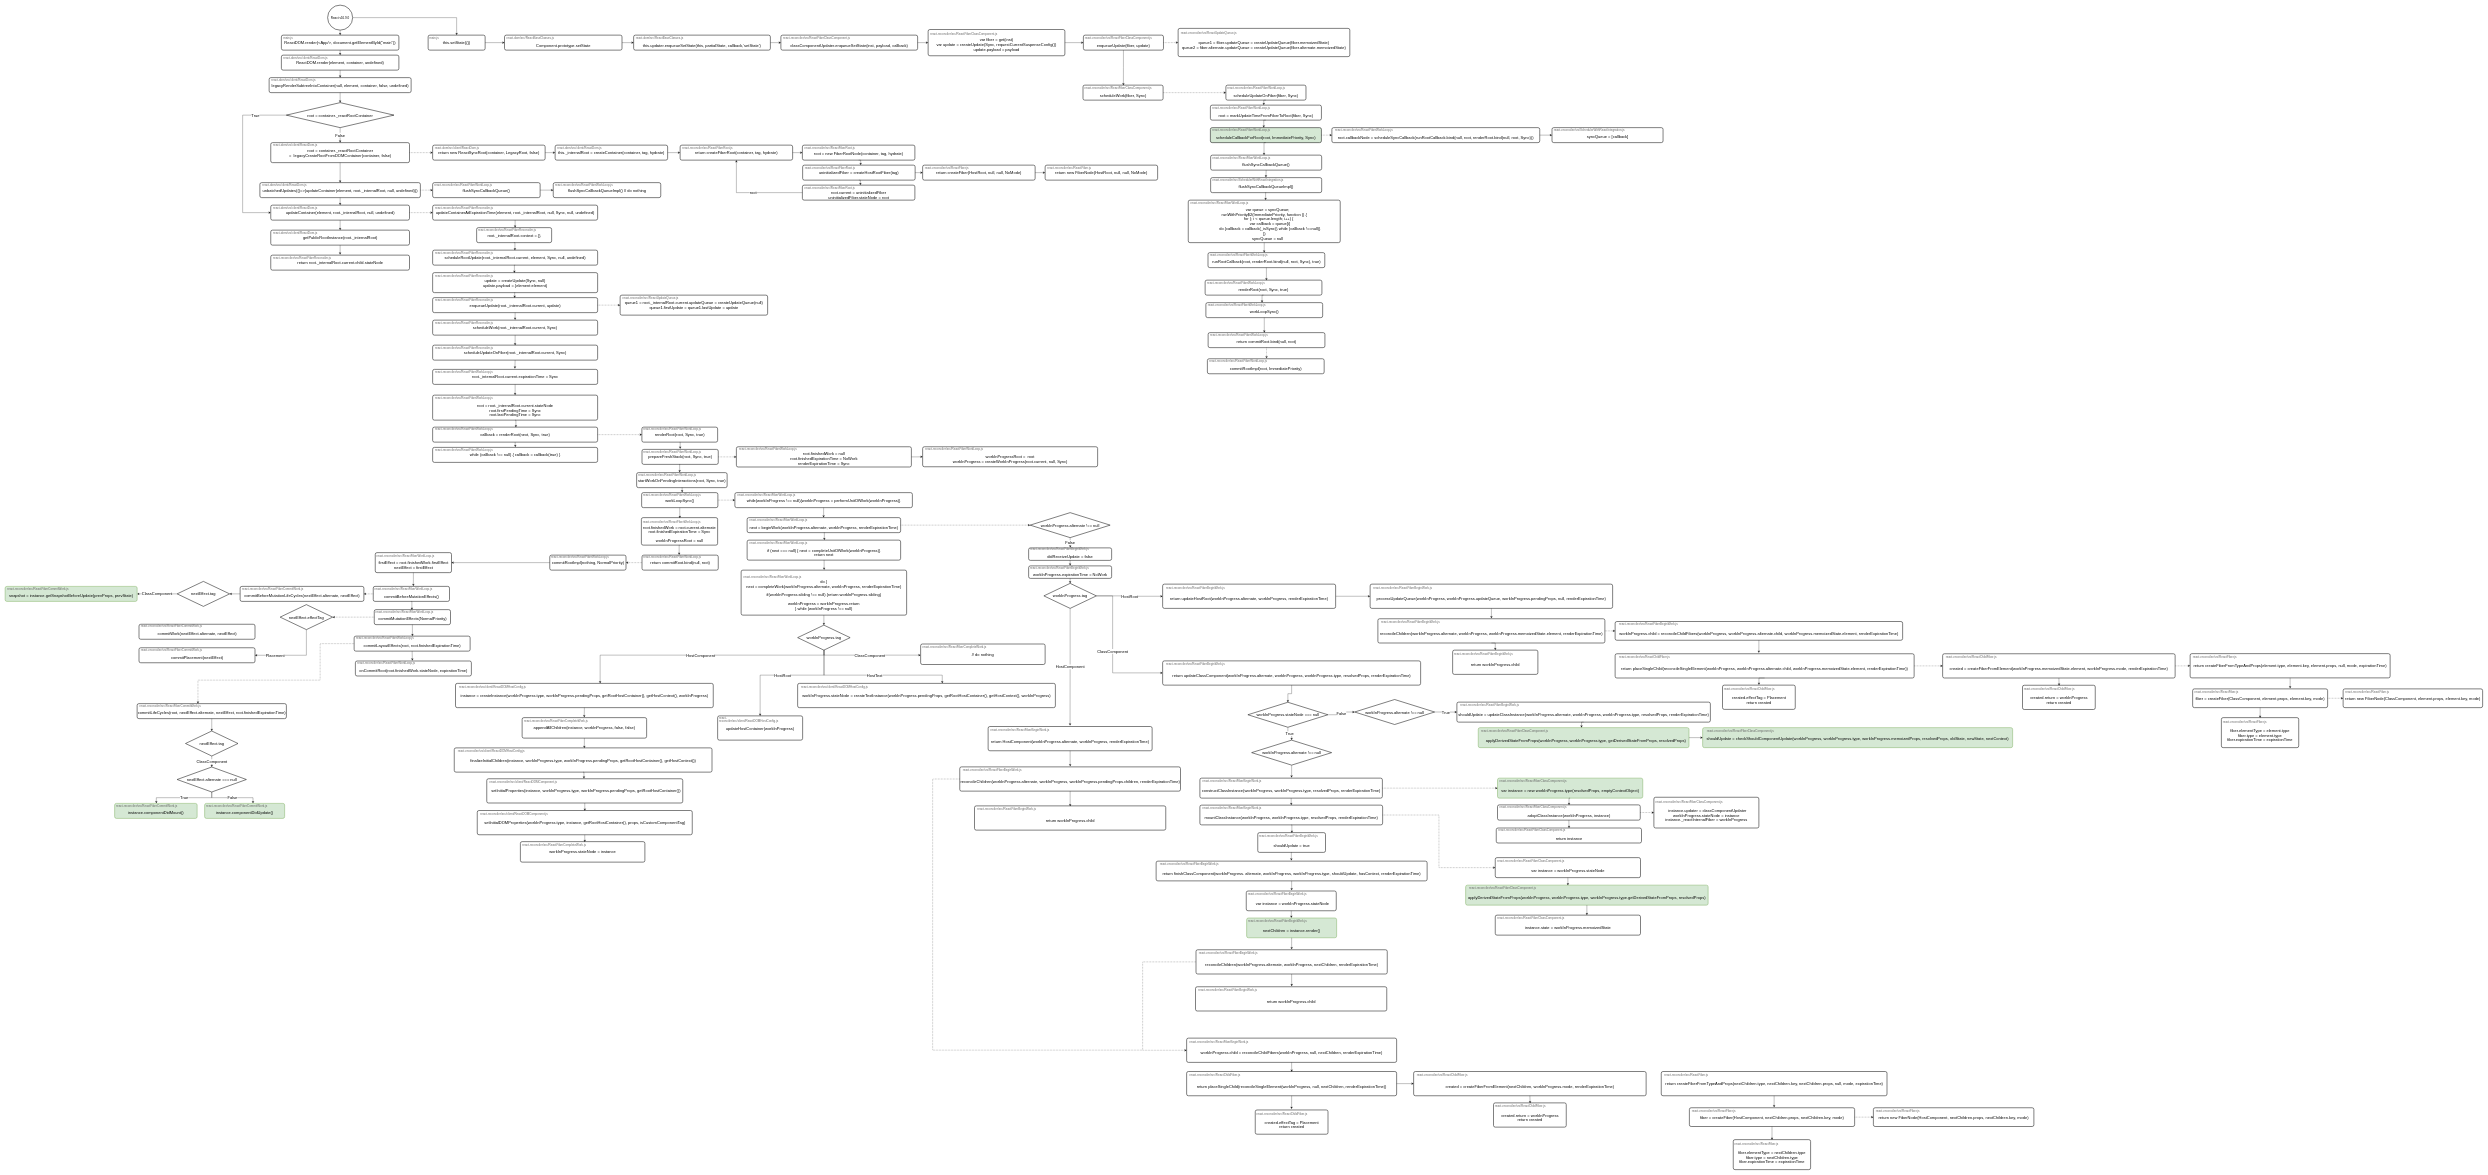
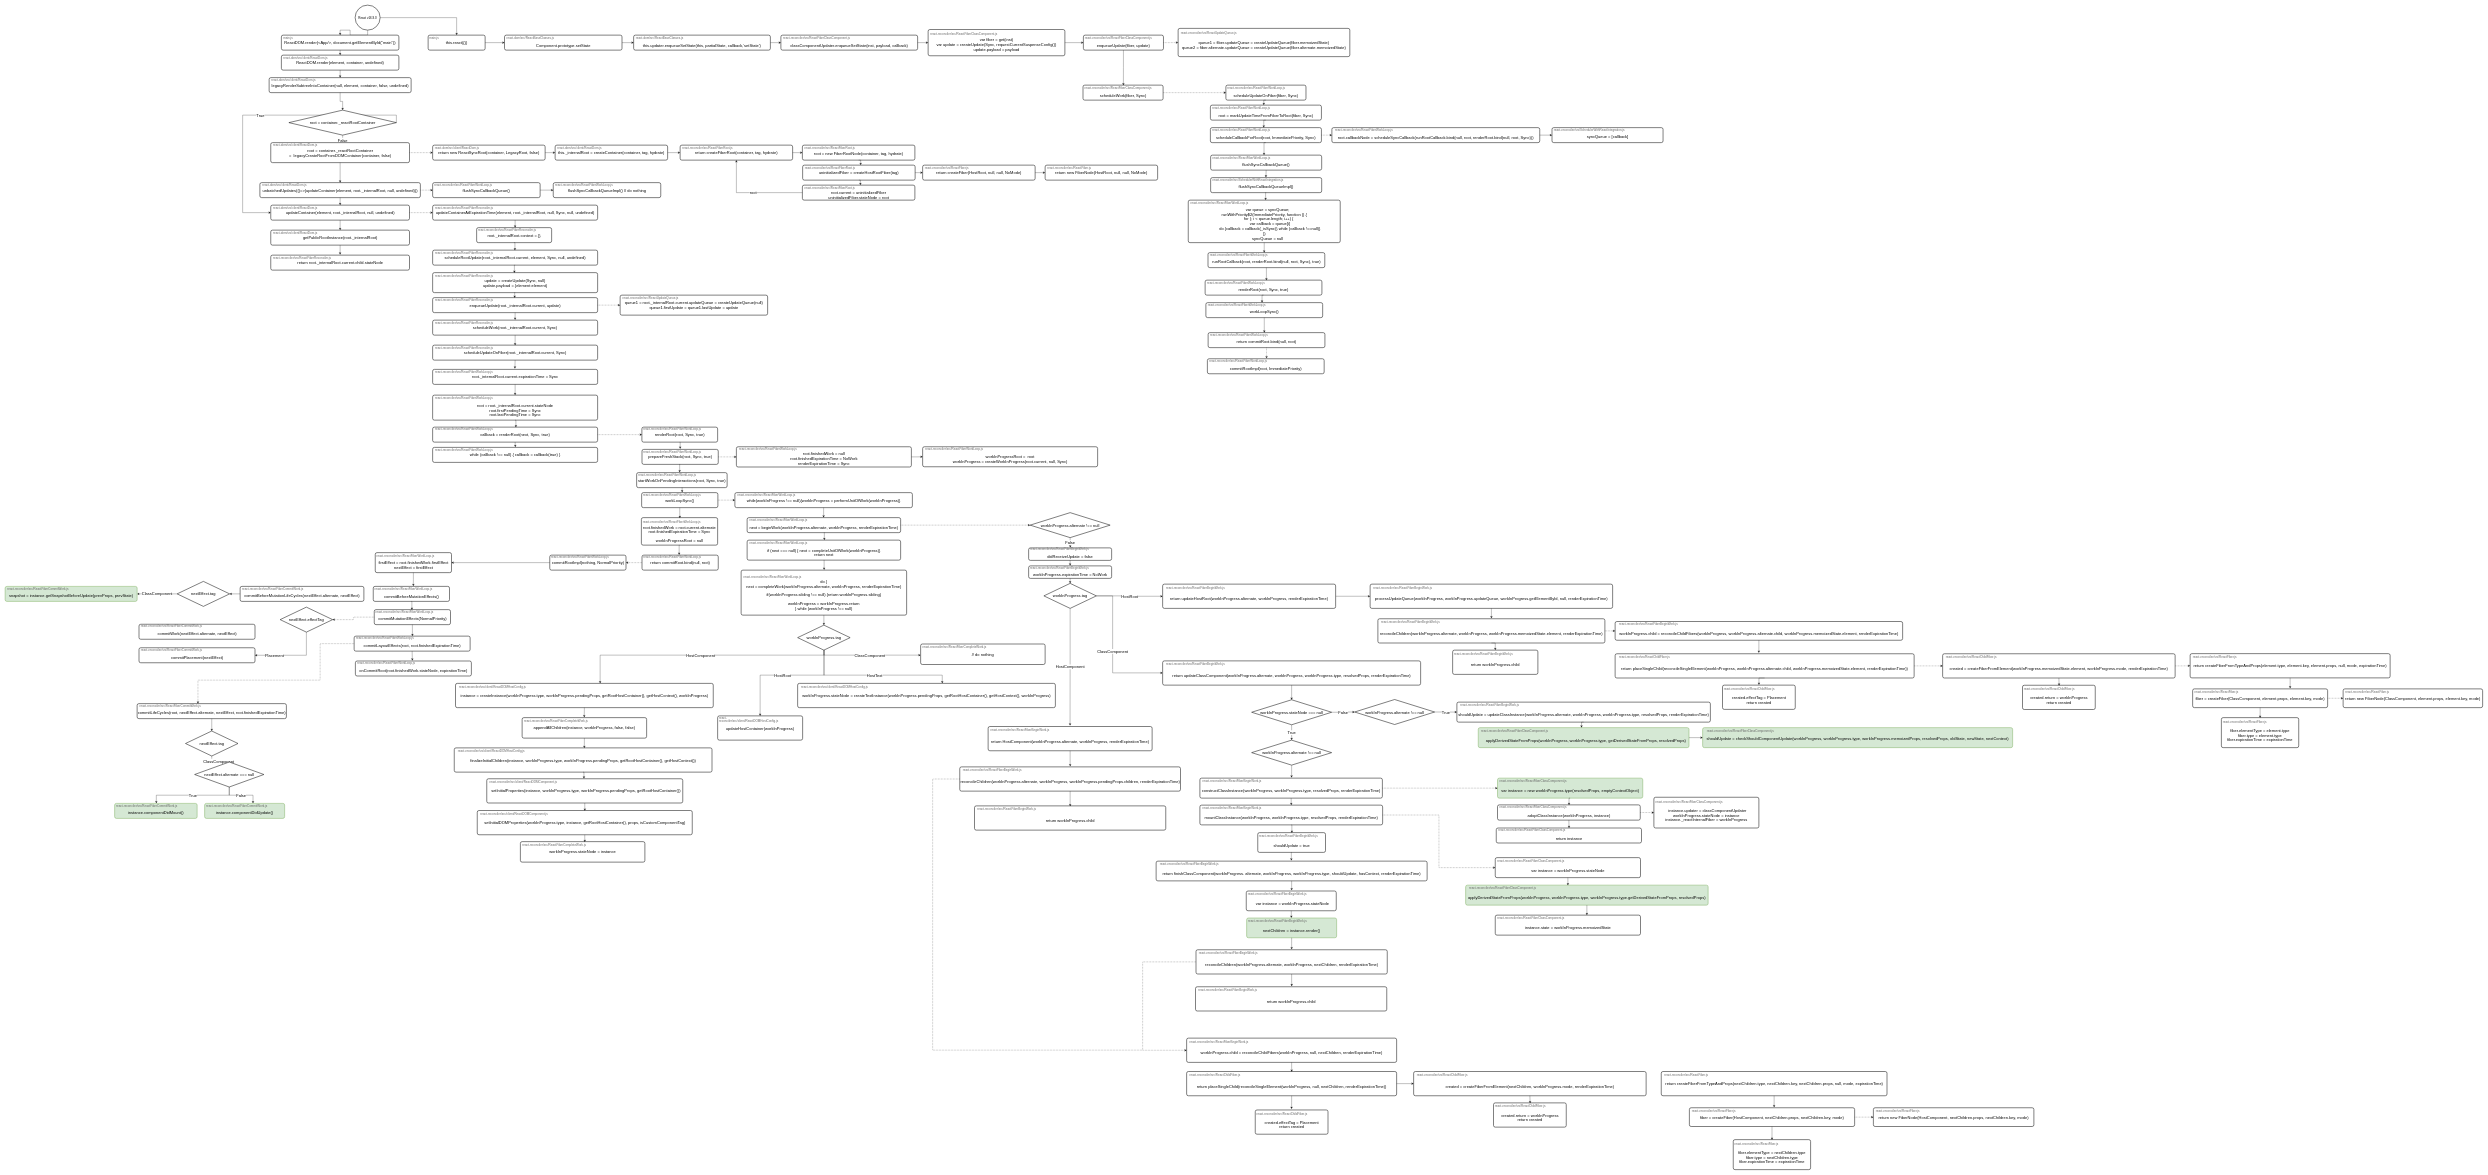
- <mxCell id="4" value="React v16.9.0" style="strokeWidth=2;html=1;shape=mxgraph.flowchart.start_2;whiteSpace=wrap;" vertex="1" parent="1"><mxGeometry x="1310" y="20" width="100" height="100" as="geometry" /></mxCell>
+ <mxCell id="4" value="React v16.9.0" style="strokeWidth=2;html=1;shape=mxgraph.flowchart.start_2;whiteSpace=wrap;" vertex="1" parent="1"><mxGeometry x="1420" y="20" width="100" height="100" as="geometry" /></mxCell>
- <mxCell id="454" value="&lt;font style=&quot;font-size: 16px&quot;&gt;this.setState({})&lt;/font&gt;" style="rounded=1;whiteSpace=wrap;html=1;absoluteArcSize=1;arcSize=14;strokeWidth=2;" vertex="1" parent="453"><mxGeometry width="228" height="60" as="geometry" /></mxCell>
+ <mxCell id="454" value="&lt;font style=&quot;font-size: 16px&quot;&gt;this.react({})&lt;/font&gt;" style="rounded=1;whiteSpace=wrap;html=1;absoluteArcSize=1;arcSize=14;strokeWidth=2;" vertex="1" parent="453"><mxGeometry width="228" height="60" as="geometry" /></mxCell>
- <mxCell id="18" value="root =&amp;nbsp;container._reactRootContainer" style="strokeWidth=2;html=1;shape=mxgraph.flowchart.decision;whiteSpace=wrap;fontSize=16;fontColor=#000000;align=center;" vertex="1" parent="1"><mxGeometry x="1145" y="410" width="430" height="100" as="geometry" /></mxCell>
+ <mxCell id="18" value="root =&amp;nbsp;container._reactRootContainer" style="strokeWidth=2;html=1;shape=mxgraph.flowchart.decision;whiteSpace=wrap;fontSize=16;fontColor=#000000;align=center;" vertex="1" parent="1"><mxGeometry x="1155" y="440" width="430" height="100" as="geometry" /></mxCell>
- <mxCell id="493" value="&lt;font style=&quot;font-size: 16px&quot;&gt;&lt;br&gt;scheduleCallbackForRoot(root, ImmediatePriority, Sync)&lt;/font&gt;" style="rounded=1;whiteSpace=wrap;html=1;absoluteArcSize=1;arcSize=14;strokeWidth=2;fillColor=#d5e8d4;" vertex="1" parent="492"><mxGeometry width="444.188" height="60" as="geometry" /></mxCell>
+ <mxCell id="493" value="&lt;font style=&quot;font-size: 16px&quot;&gt;&lt;br&gt;scheduleCallbackForRoot(root, ImmediatePriority, Sync)&lt;/font&gt;" style="rounded=1;whiteSpace=wrap;html=1;absoluteArcSize=1;arcSize=14;strokeWidth=2;" vertex="1" parent="492"><mxGeometry width="444.188" height="60" as="geometry" /></mxCell>
- <mxCell id="557" style="edgeStyle=orthogonalEdgeStyle;rounded=0;orthogonalLoop=1;jettySize=auto;html=1;exitX=0;exitY=0.5;exitDx=0;exitDy=0;entryX=1;entryY=0.5;entryDx=0;entryDy=0;endArrow=classic;endFill=1;fontSize=16;fontColor=#000000;dashed=1;" edge="1" parent="1" source="413" target="555"><mxGeometry relative="1" as="geometry" /></mxCell>
- <mxCell id="198" value="&lt;span style=&quot;font-size: 16px&quot;&gt;&lt;br&gt;&lt;/span&gt;&lt;span style=&quot;font-size: 16px&quot;&gt;processUpdateQueue(&lt;/span&gt;&lt;span style=&quot;font-size: 16px&quot;&gt;workInProgress,&amp;nbsp;&lt;/span&gt;&lt;span style=&quot;font-size: 16px&quot;&gt;workInProgress.updateQueue,&lt;/span&gt;&lt;span style=&quot;font-size: 16px&quot;&gt;&amp;nbsp;workInProgress.pendingProps, null,&amp;nbsp;&lt;/span&gt;&lt;span style=&quot;font-size: 16px&quot;&gt;renderExpirationTime&lt;/span&gt;&lt;span style=&quot;font-size: 16px&quot;&gt;)&lt;/span&gt;" style="rounded=1;whiteSpace=wrap;html=1;absoluteArcSize=1;arcSize=14;strokeWidth=2;" vertex="1" parent="197"><mxGeometry width="970.0" height="97" as="geometry" /></mxCell>
+ <mxCell id="198" value="&lt;span style=&quot;font-size: 16px&quot;&gt;&lt;br&gt;&lt;/span&gt;&lt;span style=&quot;font-size: 16px&quot;&gt;processUpdateQueue(&lt;/span&gt;&lt;span style=&quot;font-size: 16px&quot;&gt;workInProgress,&amp;nbsp;&lt;/span&gt;&lt;span style=&quot;font-size: 16px&quot;&gt;workInProgress.updateQueue,&lt;/span&gt;&lt;span style=&quot;font-size: 16px&quot;&gt;&amp;nbsp;workInProgress.getElementById, null,&amp;nbsp;&lt;/span&gt;&lt;span style=&quot;font-size: 16px&quot;&gt;renderExpirationTime&lt;/span&gt;&lt;span style=&quot;font-size: 16px&quot;&gt;)&lt;/span&gt;" style="rounded=1;whiteSpace=wrap;html=1;absoluteArcSize=1;arcSize=14;strokeWidth=2;" vertex="1" parent="197"><mxGeometry width="970.0" height="97" as="geometry" /></mxCell>
- <mxCell id="424" value="nextEffect.effectTag" style="strokeWidth=2;html=1;shape=mxgraph.flowchart.decision;whiteSpace=wrap;fontSize=16;fontColor=#000000;align=center;" vertex="1" parent="1"><mxGeometry x="1120" y="2418" width="210" height="100" as="geometry" /></mxCell>
+ <mxCell id="424" value="nextEffect.effectTag" style="strokeWidth=2;html=1;shape=mxgraph.flowchart.decision;whiteSpace=wrap;fontSize=16;fontColor=#000000;align=center;" vertex="1" parent="1"><mxGeometry x="1120" y="2428" width="210" height="100" as="geometry" /></mxCell>
- <mxCell id="190" value="workInProgress.stateNode === null" style="strokeWidth=2;html=1;shape=mxgraph.flowchart.decision;whiteSpace=wrap;fontSize=16;fontColor=#000000;align=center;" vertex="1" parent="1"><mxGeometry x="4991" y="2808.5" width="320" height="100" as="geometry" /></mxCell>
+ <mxCell id="190" value="workInProgress.stateNode === null" style="strokeWidth=2;html=1;shape=mxgraph.flowchart.decision;whiteSpace=wrap;fontSize=16;fontColor=#000000;align=center;" vertex="1" parent="1"><mxGeometry x="5006" y="2798.5" width="320" height="100" as="geometry" /></mxCell>
- <mxCell id="444" value="nextEffect.alternate === null" style="strokeWidth=2;html=1;shape=mxgraph.flowchart.decision;whiteSpace=wrap;fontSize=16;fontColor=#000000;align=center;" vertex="1" parent="1"><mxGeometry x="708" y="3067.5" width="277" height="100" as="geometry" /></mxCell>
+ <mxCell id="444" value="nextEffect.alternate === null" style="strokeWidth=2;html=1;shape=mxgraph.flowchart.decision;whiteSpace=wrap;fontSize=16;fontColor=#000000;align=center;" vertex="1" parent="1"><mxGeometry x="778" y="3047.5" width="277" height="100" as="geometry" /></mxCell>
